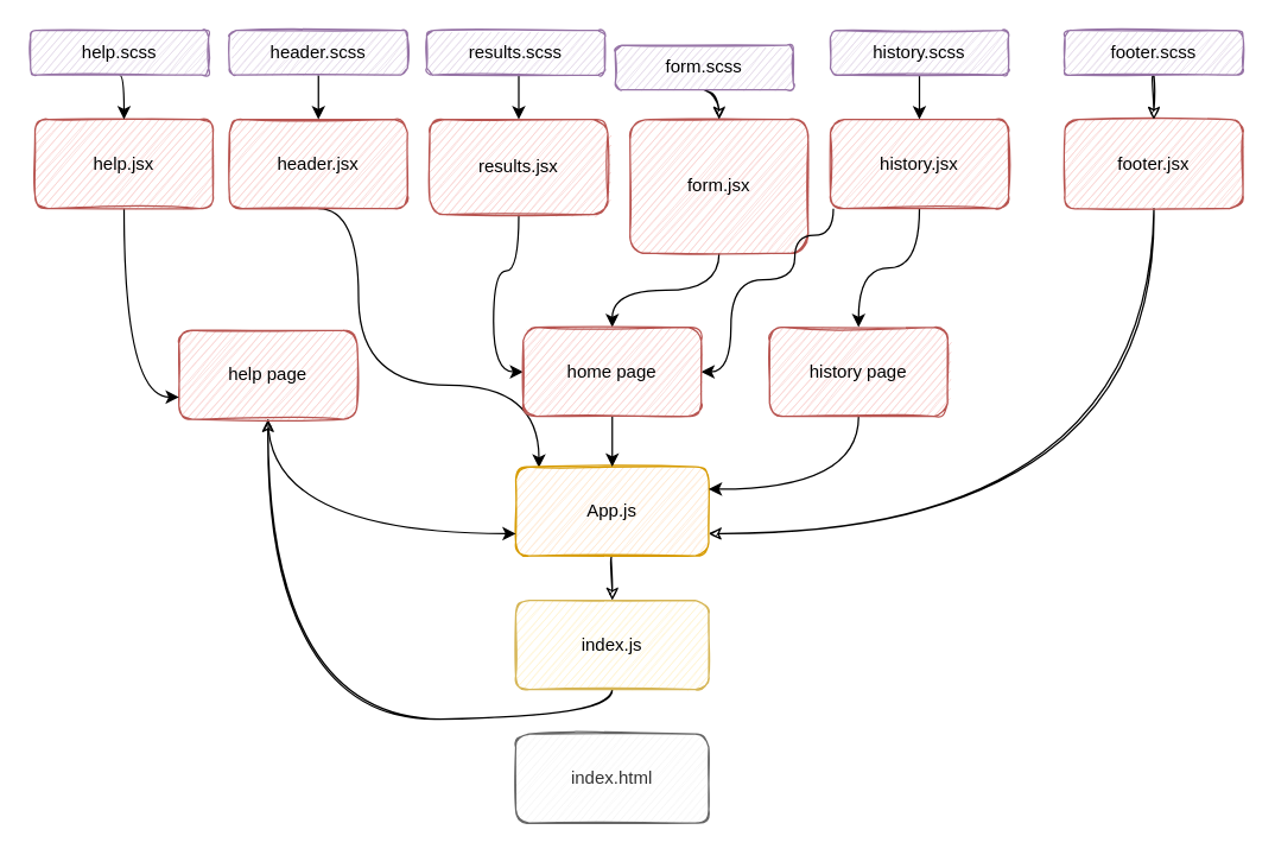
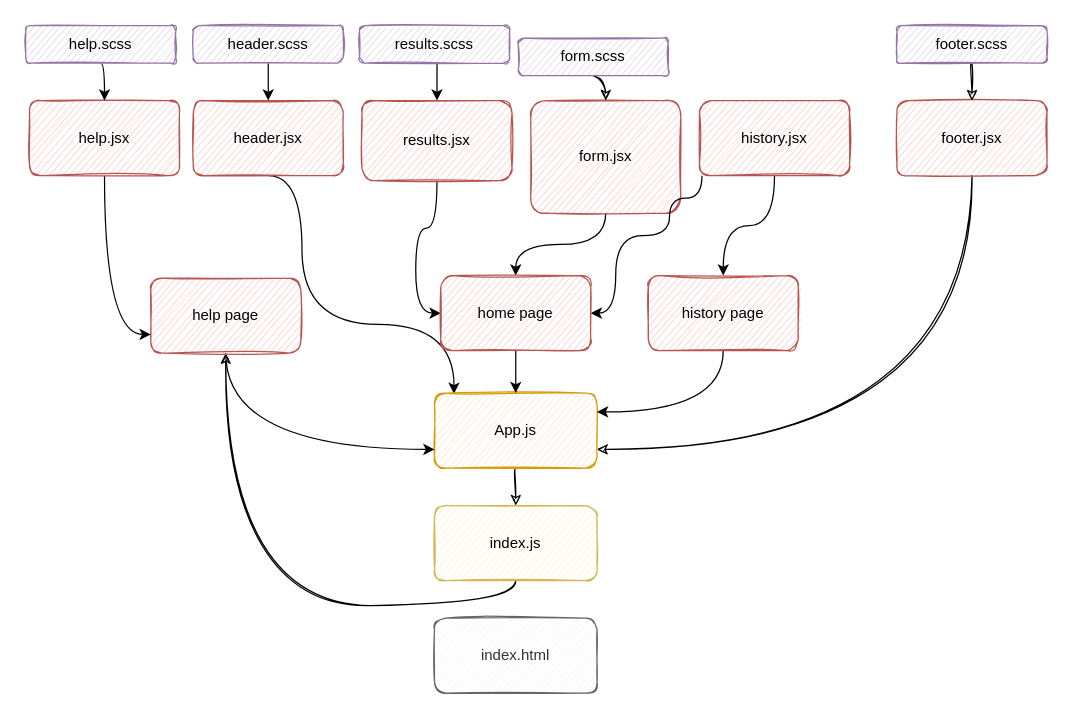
- <mxCell id="24" value="history.scss" style="whiteSpace=wrap;html=1;fillColor=#e1d5e7;strokeColor=#9673a6;sketch=1;rounded=1;" vertex="1" parent="1"><mxGeometry x="559" y="20" width="120" height="30" as="geometry" /></mxCell>
- <mxCell id="23" style="edgeStyle=orthogonalEdgeStyle;curved=1;rounded=0;orthogonalLoop=1;jettySize=auto;html=1;exitX=0.5;exitY=1;exitDx=0;exitDy=0;entryX=0.5;entryY=0;entryDx=0;entryDy=0;" edge="1" parent="1" source="24" target="27"><mxGeometry relative="1" as="geometry" /></mxCell>
